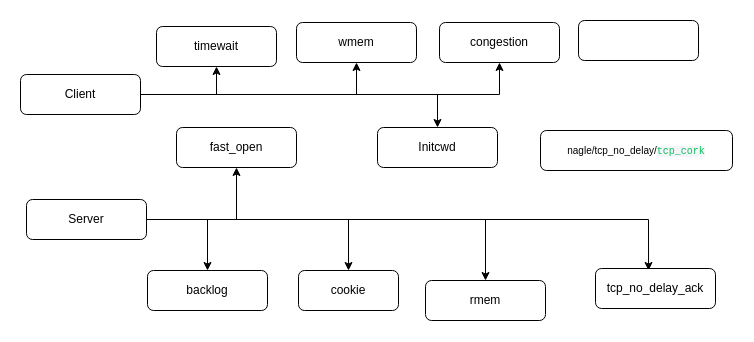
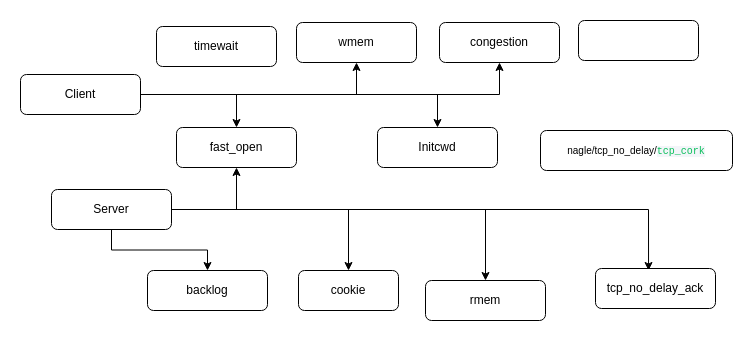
- <mxCell id="3" value="" style="edgeStyle=orthogonalEdgeStyle;rounded=0;orthogonalLoop=1;jettySize=auto;html=1;" edge="1" parent="1" source="7" target="9"><mxGeometry relative="1" as="geometry" /></mxCell>
+ <mxCell id="2" value="" style="edgeStyle=orthogonalEdgeStyle;rounded=0;orthogonalLoop=1;jettySize=auto;html=1;" edge="1" parent="1" source="7" target="8"><mxGeometry relative="1" as="geometry" /></mxCell>
- <mxCell id="16" value="Server" style="rounded=1;whiteSpace=wrap;html=1;fontSize=12;glass=0;strokeWidth=1;shadow=0;" vertex="1" parent="1"><mxGeometry x="26" y="199" width="120" height="40" as="geometry" /></mxCell>
+ <mxCell id="16" value="Server" style="rounded=1;whiteSpace=wrap;html=1;fontSize=12;glass=0;strokeWidth=1;shadow=0;" vertex="1" parent="1"><mxGeometry x="51" y="189" width="120" height="40" as="geometry" /></mxCell>
